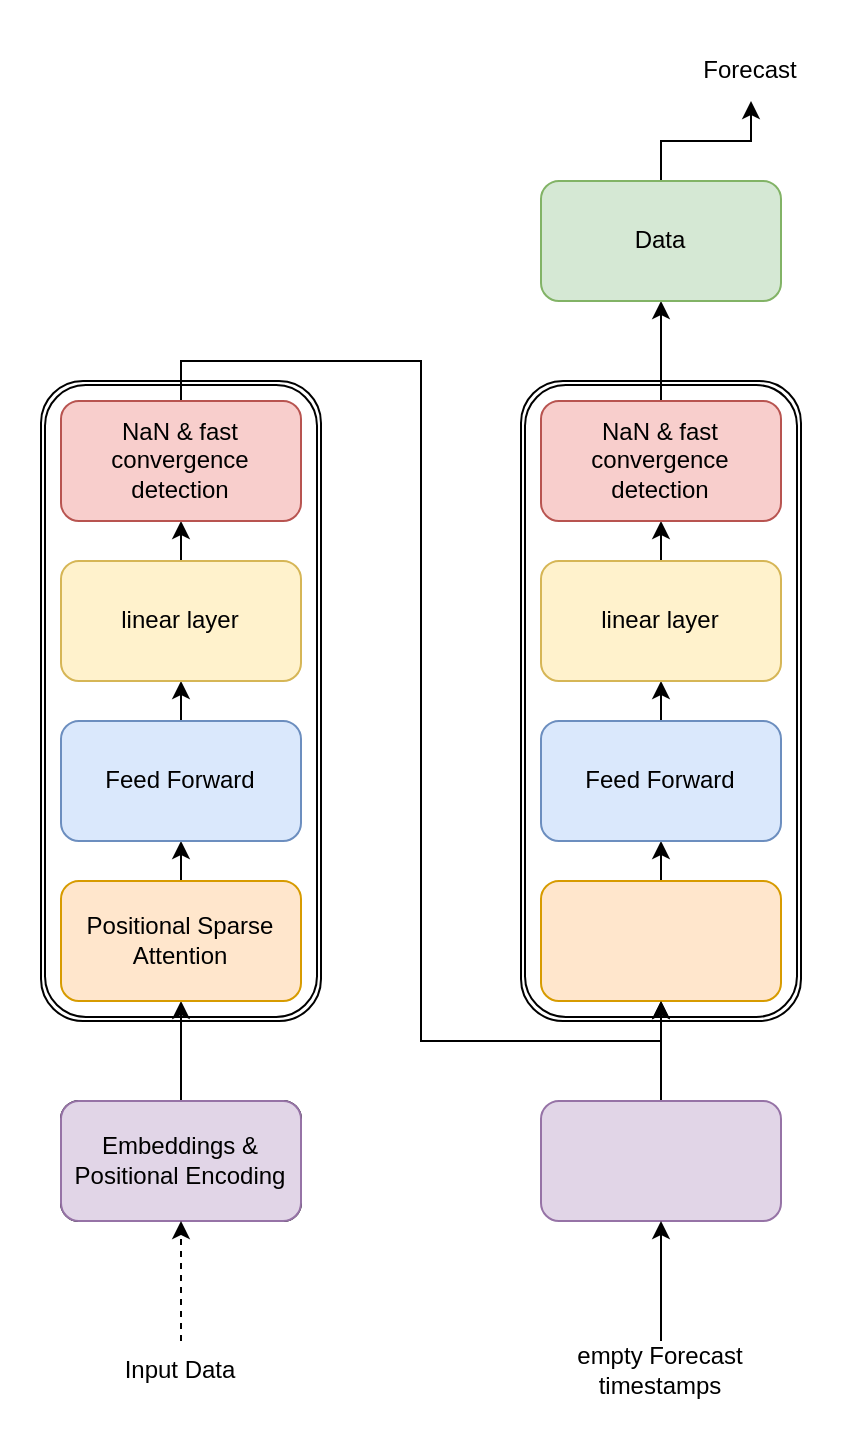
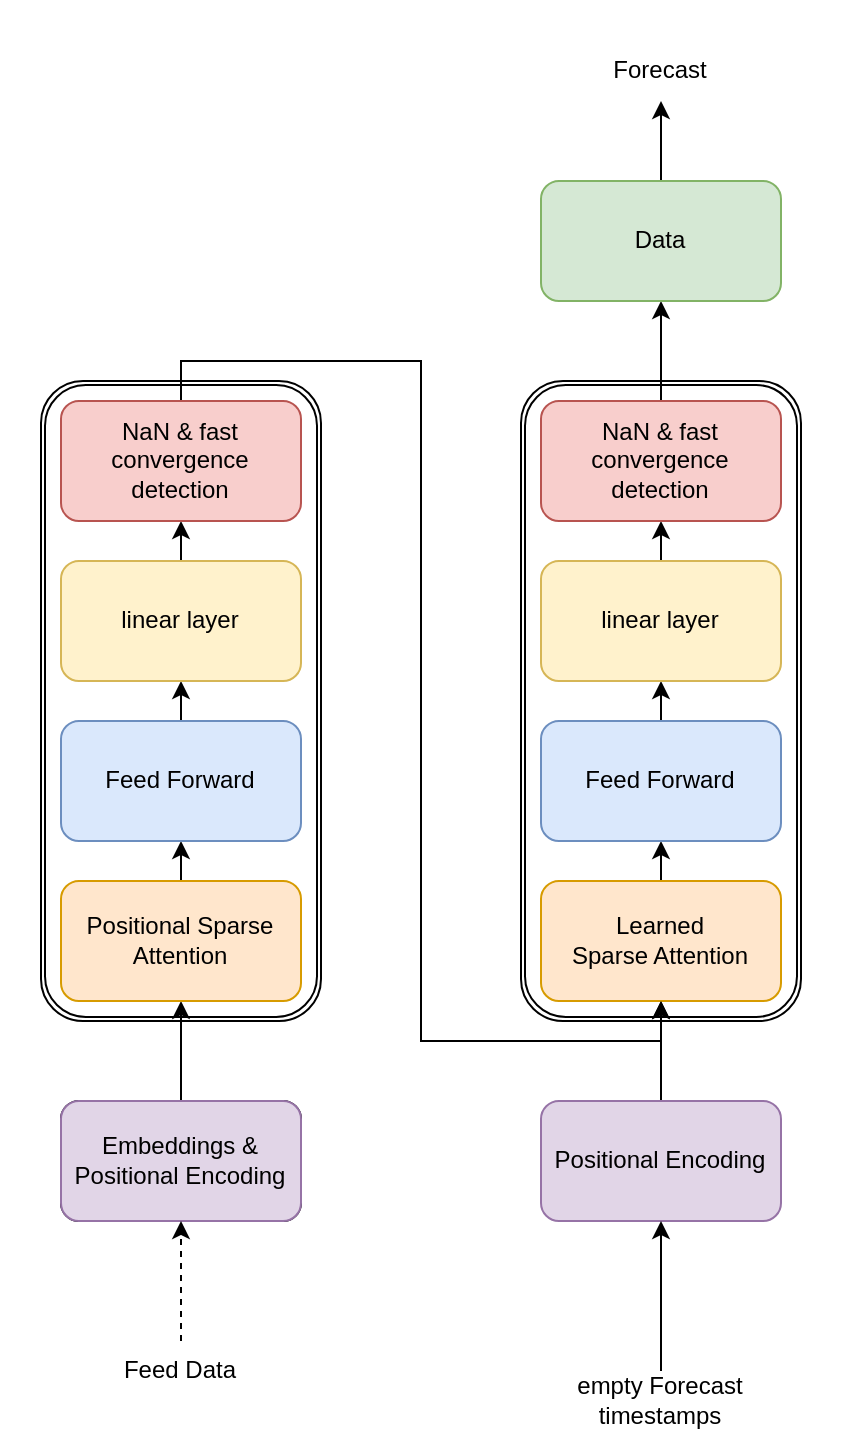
- <mxCell id="41" value="Forecast" style="text;html=1;strokeColor=none;fillColor=none;align=center;verticalAlign=middle;whiteSpace=wrap;rounded=0;" vertex="1" parent="1"><mxGeometry x="345" y="20" width="60" height="30" as="geometry" /></mxCell>
+ <mxCell id="41" value="Forecast" style="text;html=1;strokeColor=none;fillColor=none;align=center;verticalAlign=middle;whiteSpace=wrap;rounded=0;" vertex="1" parent="1"><mxGeometry x="300" y="20" width="60" height="30" as="geometry" /></mxCell>
+ <mxCell id="29" value="&lt;div&gt;Learned&lt;/div&gt;&lt;div&gt;Sparse Attention&lt;/div&gt;" style="text;html=1;strokeColor=none;fillColor=none;align=center;verticalAlign=middle;whiteSpace=wrap;rounded=0;" vertex="1" parent="1"><mxGeometry x="280" y="455" width="100" height="30" as="geometry" /></mxCell>
+ <mxCell id="35" value="Positional Encoding" style="text;html=1;strokeColor=none;fillColor=none;align=center;verticalAlign=middle;whiteSpace=wrap;rounded=0;" vertex="1" parent="1"><mxGeometry x="270" y="565" width="120" height="30" as="geometry" /></mxCell>
- <mxCell id="8" value="Input Data" style="text;html=1;strokeColor=none;fillColor=none;align=center;verticalAlign=middle;whiteSpace=wrap;rounded=0;" vertex="1" parent="1"><mxGeometry x="60" y="670" width="60" height="30" as="geometry" /></mxCell>
+ <mxCell id="8" value="Feed Data" style="text;html=1;strokeColor=none;fillColor=none;align=center;verticalAlign=middle;whiteSpace=wrap;rounded=0;" vertex="1" parent="1"><mxGeometry x="60" y="670" width="60" height="30" as="geometry" /></mxCell>
- <mxCell id="37" value="empty Forecast timestamps" style="text;html=1;strokeColor=none;fillColor=none;align=center;verticalAlign=middle;whiteSpace=wrap;rounded=0;" vertex="1" parent="1"><mxGeometry x="270" y="670" width="120" height="30" as="geometry" /></mxCell>
+ <mxCell id="37" value="empty Forecast timestamps" style="text;html=1;strokeColor=none;fillColor=none;align=center;verticalAlign=middle;whiteSpace=wrap;rounded=0;" vertex="1" parent="1"><mxGeometry x="270" y="685" width="120" height="30" as="geometry" /></mxCell>
